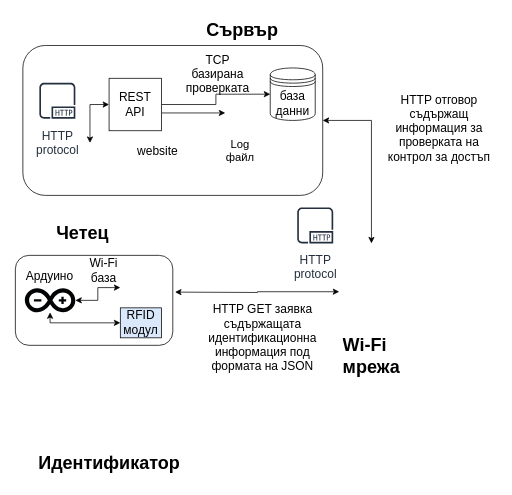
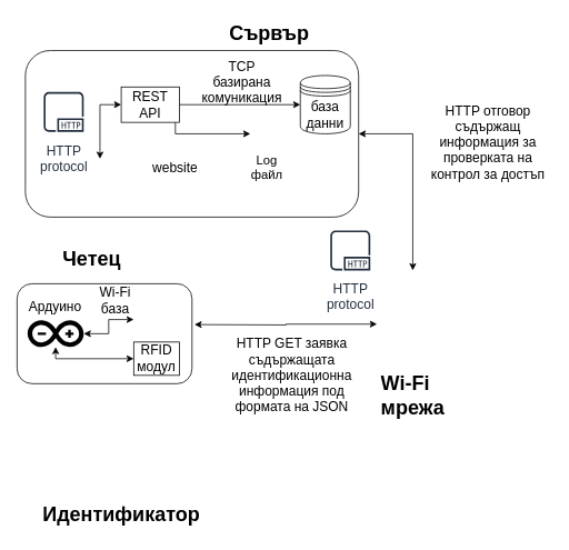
- <mxCell id="9" value="&lt;div style=&quot;font-size: 16px&quot;&gt;&lt;font style=&quot;font-size: 16px&quot;&gt;TCP базирана проверката&lt;/font&gt;&lt;/div&gt;" style="text;html=1;strokeColor=none;fillColor=none;align=center;verticalAlign=middle;whiteSpace=wrap;rounded=0;" parent="1" vertex="1"><mxGeometry x="270" y="87.5" width="40" height="20" as="geometry" /></mxCell>
+ <mxCell id="9" value="&lt;div style=&quot;font-size: 16px&quot;&gt;&lt;font style=&quot;font-size: 16px&quot;&gt;TCP базирана комуникация&lt;/font&gt;&lt;/div&gt;" style="text;html=1;strokeColor=none;fillColor=none;align=center;verticalAlign=middle;whiteSpace=wrap;rounded=0;" parent="1" vertex="1"><mxGeometry x="270" y="87.5" width="40" height="20" as="geometry" /></mxCell>
- <mxCell id="8" value="&lt;font style=&quot;font-size: 16px&quot;&gt;REST API&lt;/font&gt;" style="rounded=0;whiteSpace=wrap;html=1;" parent="1" vertex="1"><mxGeometry x="145" y="103.75" width="70" height="70" as="geometry" /></mxCell>
+ <mxCell id="8" value="&lt;font style=&quot;font-size: 16px&quot;&gt;REST API&lt;/font&gt;" style="rounded=0;whiteSpace=wrap;html=1;" parent="1" vertex="1"><mxGeometry x="145" y="103.75" width="70" height="42.5" as="geometry" /></mxCell>
- <mxCell id="12" value="&lt;div style=&quot;font-size: 16px&quot;&gt;&lt;font style=&quot;font-size: 16px&quot;&gt;RFID&lt;/font&gt;&lt;/div&gt;&lt;div style=&quot;font-size: 16px&quot;&gt;&lt;font style=&quot;font-size: 16px&quot;&gt;модул&lt;/font&gt;&lt;/div&gt;" style="rounded=0;whiteSpace=wrap;html=1;fillColor=#dae8fc;" parent="1" vertex="1"><mxGeometry x="160" y="410" width="55" height="40" as="geometry" /></mxCell>
+ <mxCell id="12" value="&lt;div style=&quot;font-size: 16px&quot;&gt;&lt;font style=&quot;font-size: 16px&quot;&gt;RFID&lt;/font&gt;&lt;/div&gt;&lt;div style=&quot;font-size: 16px&quot;&gt;&lt;font style=&quot;font-size: 16px&quot;&gt;модул&lt;/font&gt;&lt;/div&gt;" style="rounded=0;whiteSpace=wrap;html=1;" parent="1" vertex="1"><mxGeometry x="160" y="410" width="55" height="40" as="geometry" /></mxCell>
